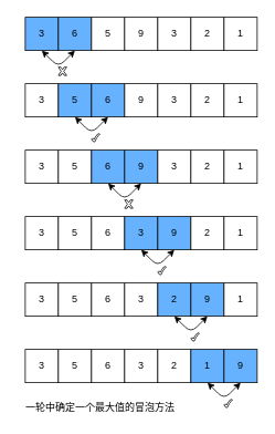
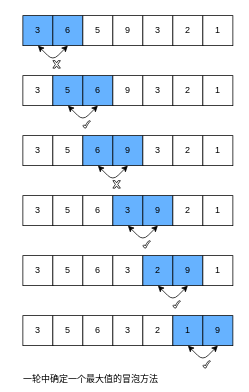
- <mxCell id="56" value="一轮中确定一个最大值的冒泡方法" style="text;html=1;align=center;verticalAlign=middle;resizable=0;points=[];autosize=1;" vertex="1" parent="1"><mxGeometry x="20" y="480" width="200" height="20" as="geometry" /></mxCell>
+ <mxCell id="56" value="一轮中确定一个最大值的冒泡方法" style="text;html=1;align=center;verticalAlign=middle;resizable=0;points=[];autosize=1;" vertex="1" parent="1"><mxGeometry x="20" y="495" width="200" height="20" as="geometry" /></mxCell>
